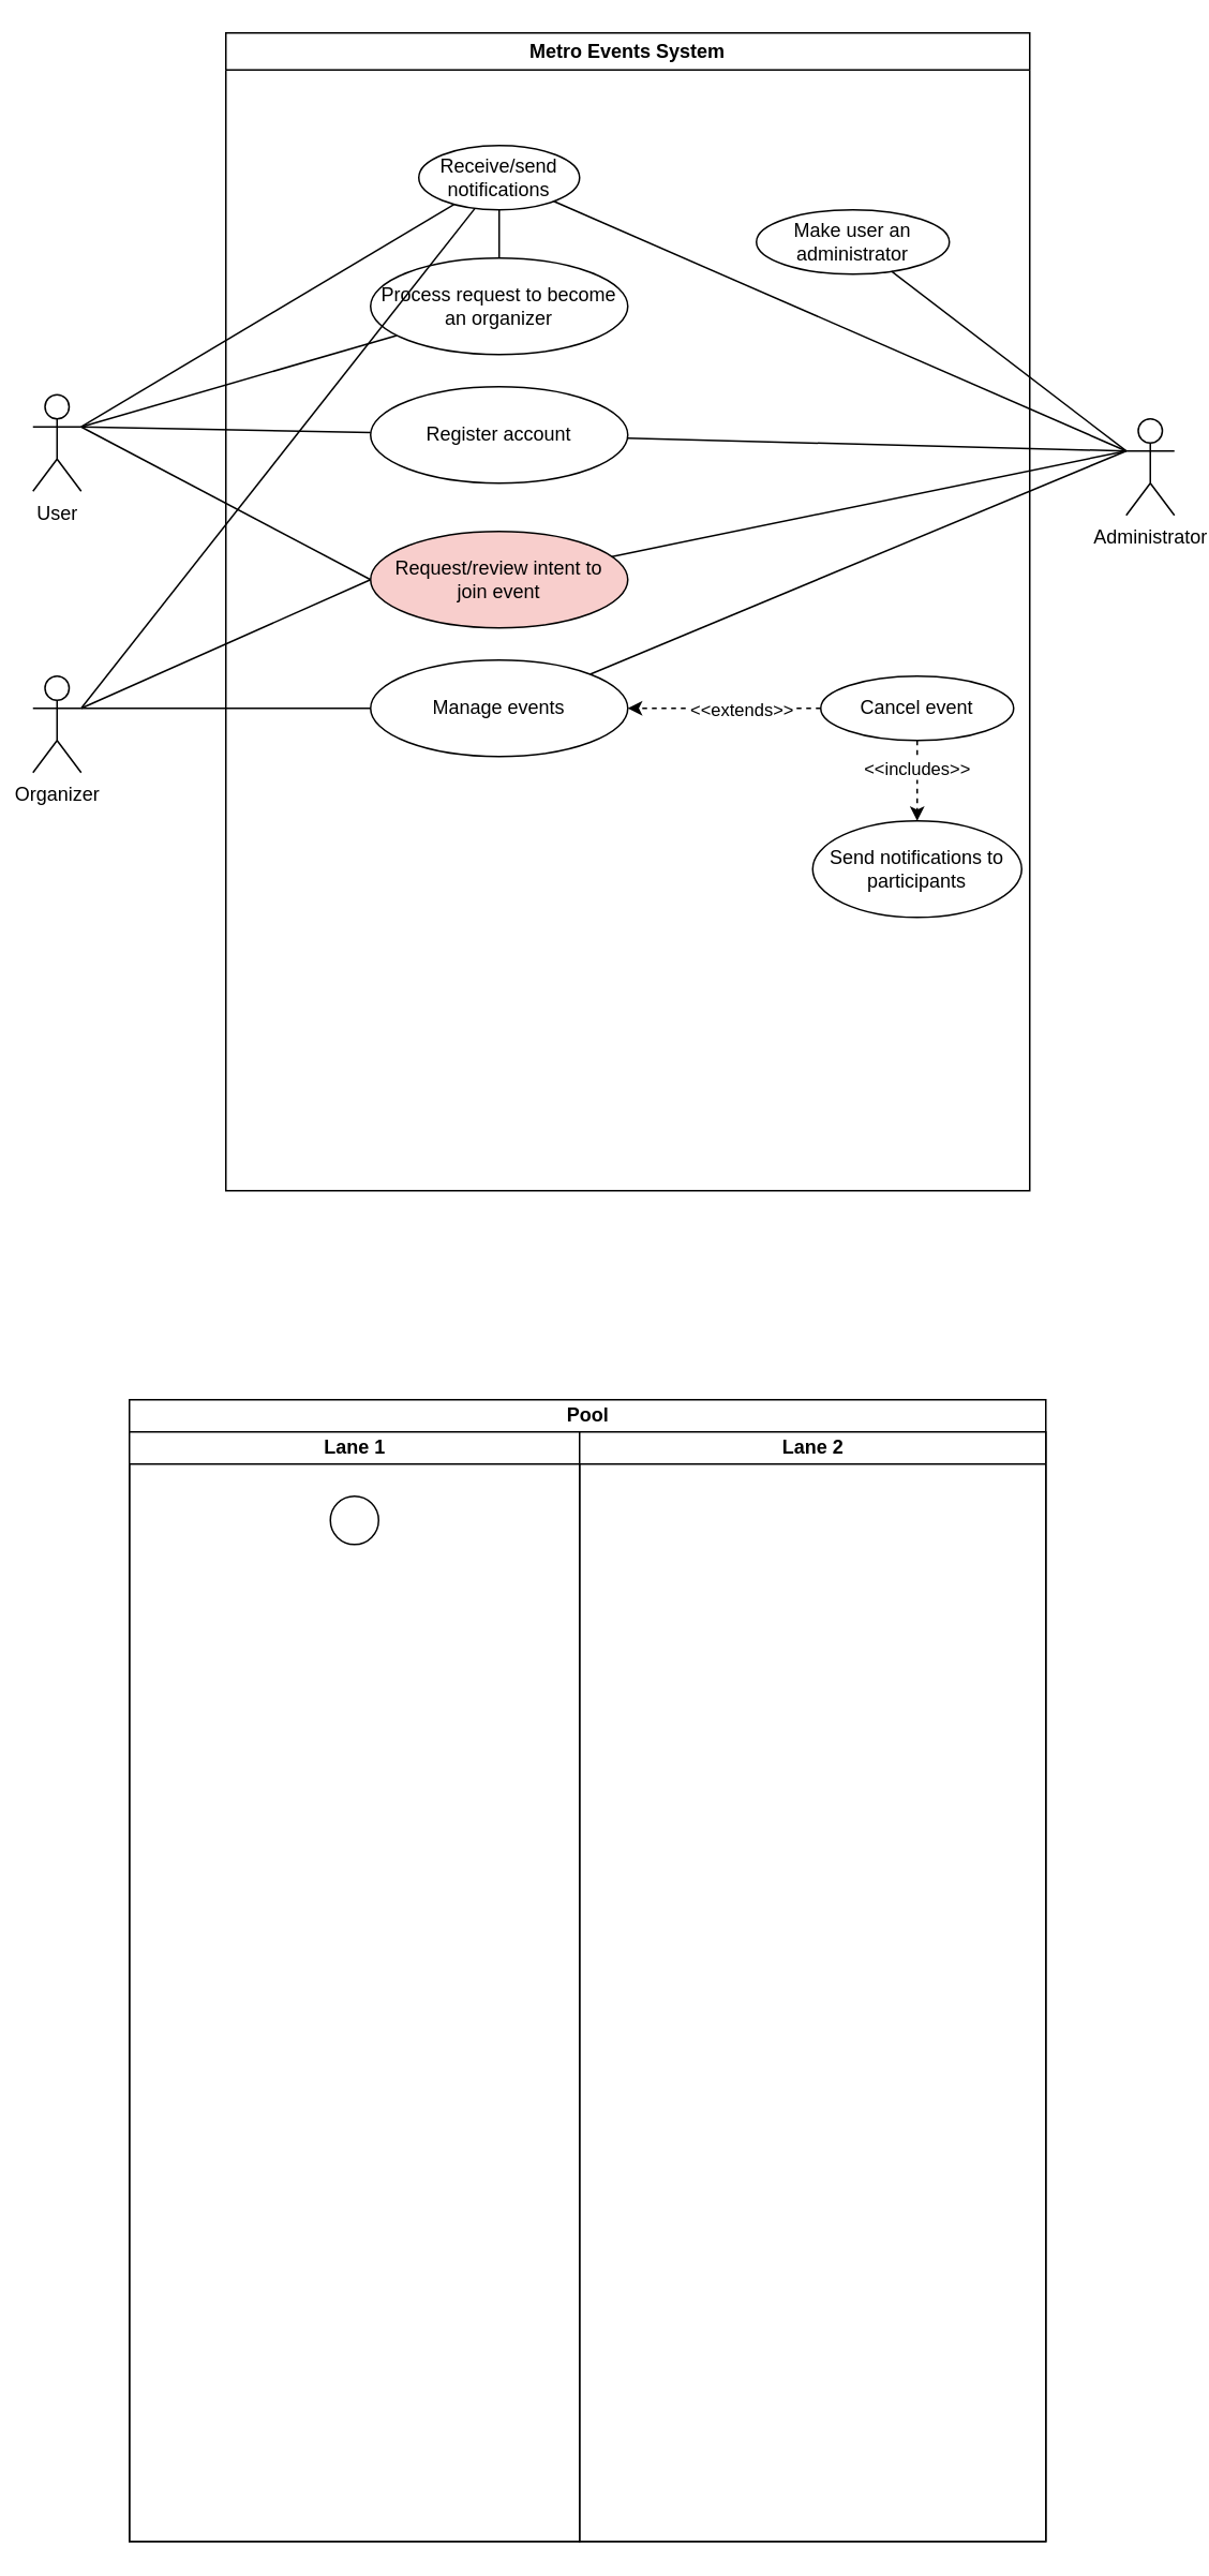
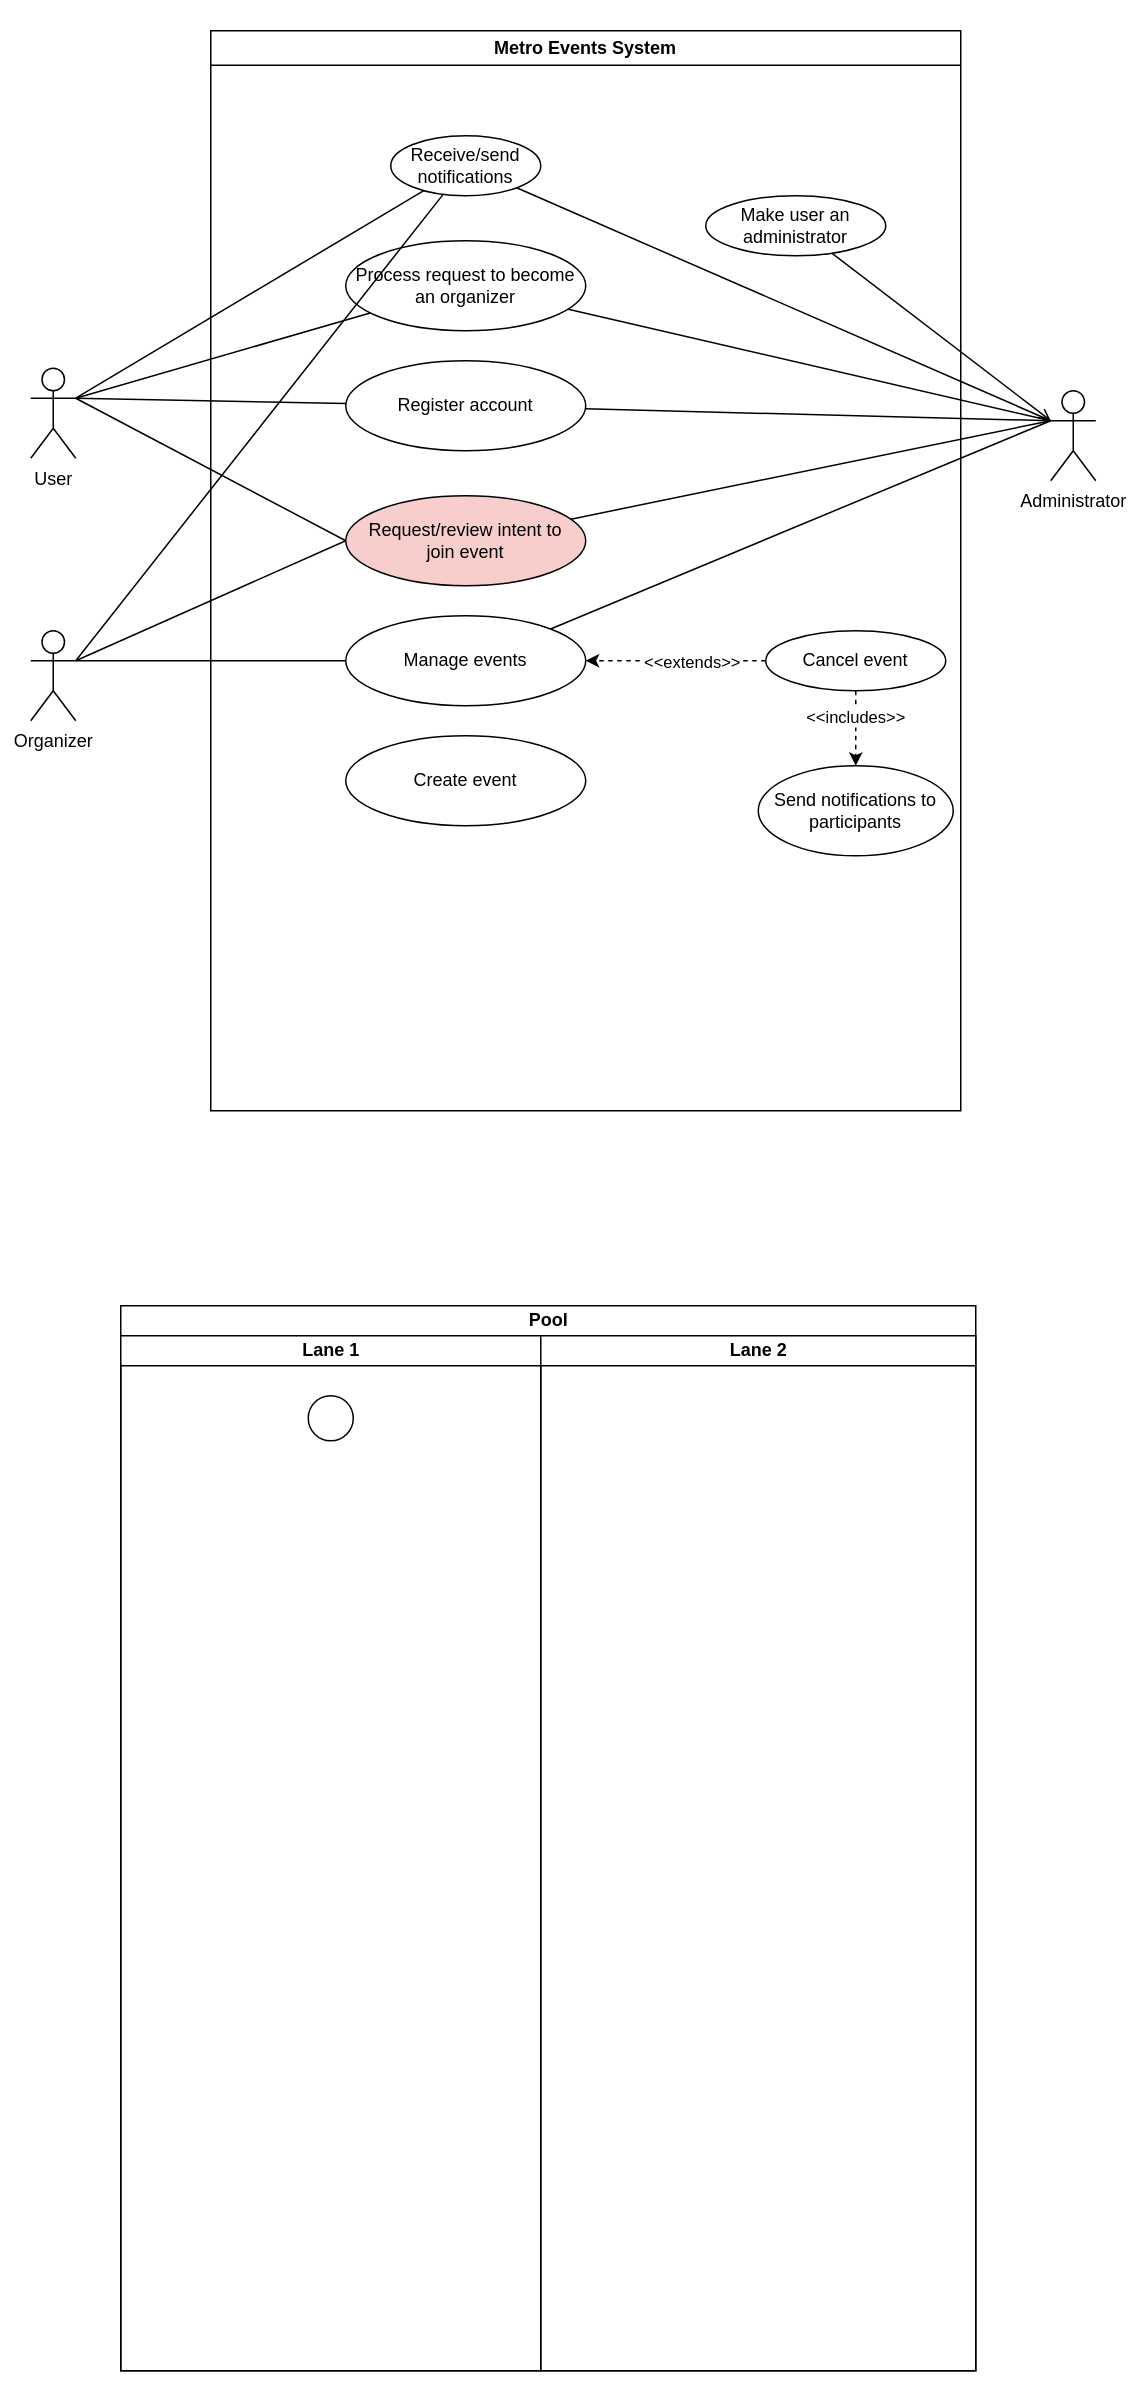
- <mxCell id="29" style="edgeStyle=none;rounded=0;orthogonalLoop=1;jettySize=auto;html=1;endArrow=none;endFill=0;" edge="1" parent="1" source="4" target="3"><mxGeometry relative="1" as="geometry" /></mxCell>
+ <mxCell id="29" style="edgeStyle=none;rounded=0;orthogonalLoop=1;jettySize=auto;html=1;entryX=0;entryY=0.333;entryDx=0;entryDy=0;entryPerimeter=0;endArrow=none;endFill=0;" edge="1" parent="1" source="4" target="19"><mxGeometry relative="1" as="geometry" /></mxCell>
- <mxCell id="28" style="edgeStyle=none;rounded=0;orthogonalLoop=1;jettySize=auto;html=1;entryX=0;entryY=0.333;entryDx=0;entryDy=0;entryPerimeter=0;endArrow=none;endFill=0;" edge="1" parent="1" source="15" target="19"><mxGeometry relative="1" as="geometry" /></mxCell>
+ <mxCell id="28" style="edgeStyle=none;rounded=0;orthogonalLoop=1;jettySize=auto;html=1;entryX=0;entryY=0.333;entryDx=0;entryDy=0;entryPerimeter=0;endArrow=open;endFill=0;" edge="1" parent="1" source="15" target="19"><mxGeometry relative="1" as="geometry" /></mxCell>
+ <mxCell id="8" value="Create event" style="ellipse;whiteSpace=wrap;html=1;" vertex="1" parent="2"><mxGeometry x="90" y="470" width="160" height="60" as="geometry" /></mxCell>
